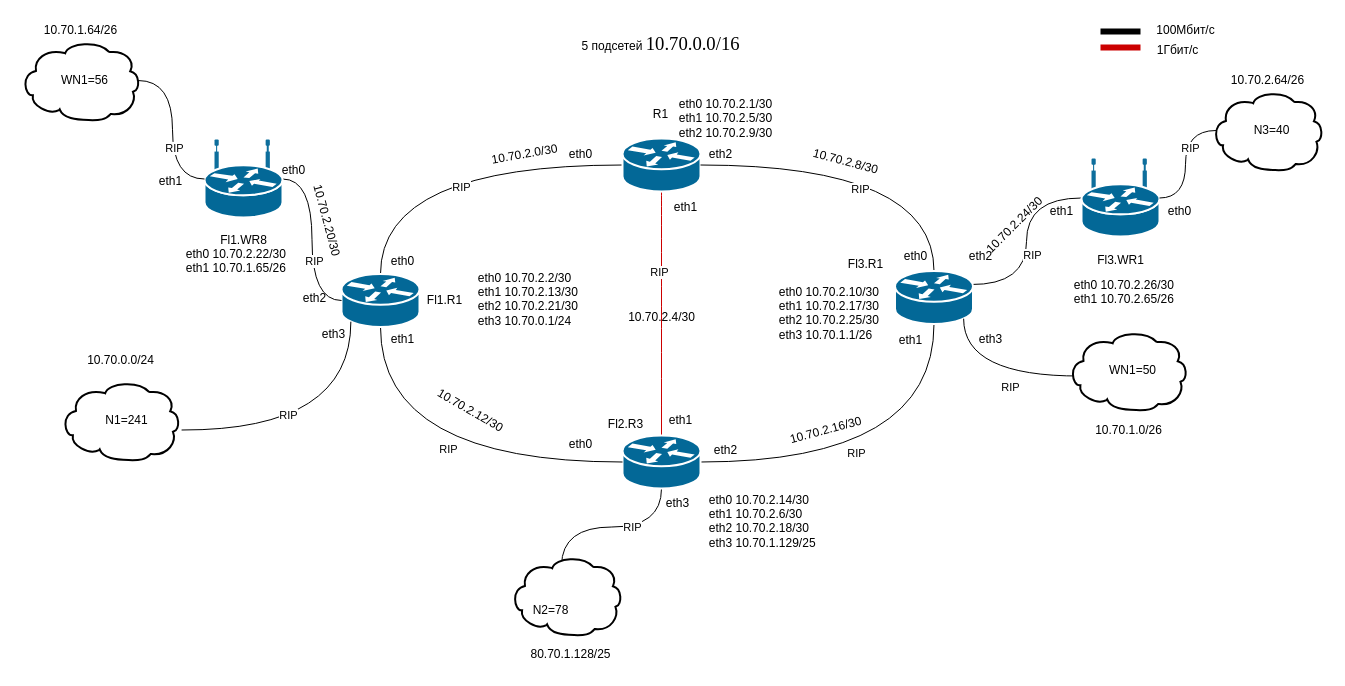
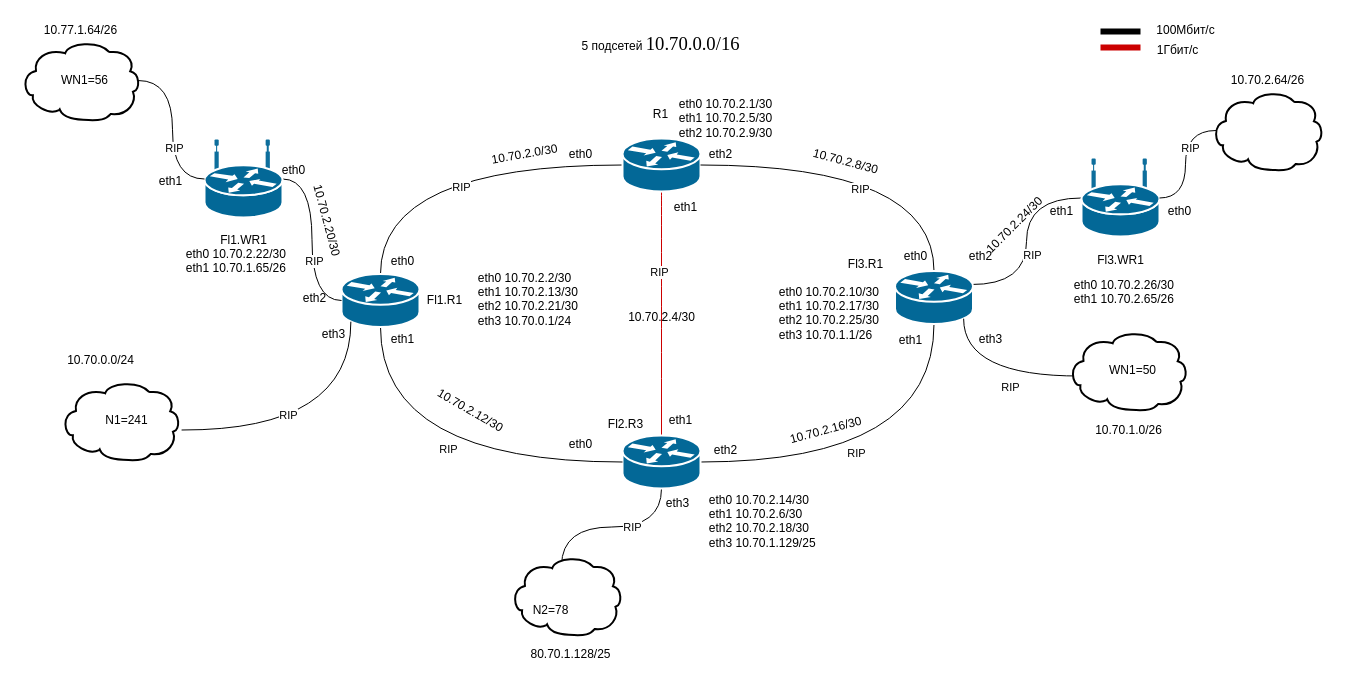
- <mxCell id="75" value="10.70.1.64/26" style="text;html=1;resizable=0;autosize=1;align=center;verticalAlign=middle;points=[];fillColor=none;strokeColor=none;rounded=0;" vertex="1" parent="1"><mxGeometry x="35" y="20" width="90" height="20" as="geometry" /></mxCell>
+ <mxCell id="75" value="10.77.1.64/26" style="text;html=1;resizable=0;autosize=1;align=center;verticalAlign=middle;points=[];fillColor=none;strokeColor=none;rounded=0;" vertex="1" parent="1"><mxGeometry x="35" y="20" width="90" height="20" as="geometry" /></mxCell>
- <mxCell id="47" value="N3=40" style="text;html=1;resizable=0;autosize=1;align=center;verticalAlign=middle;points=[];fillColor=none;strokeColor=none;rounded=0;" vertex="1" parent="1"><mxGeometry x="1246" y="120" width="50" height="20" as="geometry" /></mxCell>
- <mxCell id="29" value="Fl1.WR8" style="text;html=1;resizable=0;autosize=1;align=center;verticalAlign=middle;points=[];fillColor=none;strokeColor=none;rounded=0;" parent="1" vertex="1"><mxGeometry x="213" y="229.5" width="60" height="20" as="geometry" /></mxCell>
+ <mxCell id="29" value="Fl1.WR1" style="text;html=1;resizable=0;autosize=1;align=center;verticalAlign=middle;points=[];fillColor=none;strokeColor=none;rounded=0;" parent="1" vertex="1"><mxGeometry x="213" y="229.5" width="60" height="20" as="geometry" /></mxCell>
- <mxCell id="77" value="10.70.0.0/24" style="text;html=1;resizable=0;autosize=1;align=center;verticalAlign=middle;points=[];fillColor=none;strokeColor=none;rounded=0;" vertex="1" parent="1"><mxGeometry x="80" y="349.5" width="80" height="20" as="geometry" /></mxCell>
+ <mxCell id="77" value="10.70.0.0/24" style="text;html=1;resizable=0;autosize=1;align=center;verticalAlign=middle;points=[];fillColor=none;strokeColor=none;rounded=0;" vertex="1" parent="1"><mxGeometry x="60" y="349.5" width="80" height="20" as="geometry" /></mxCell>
